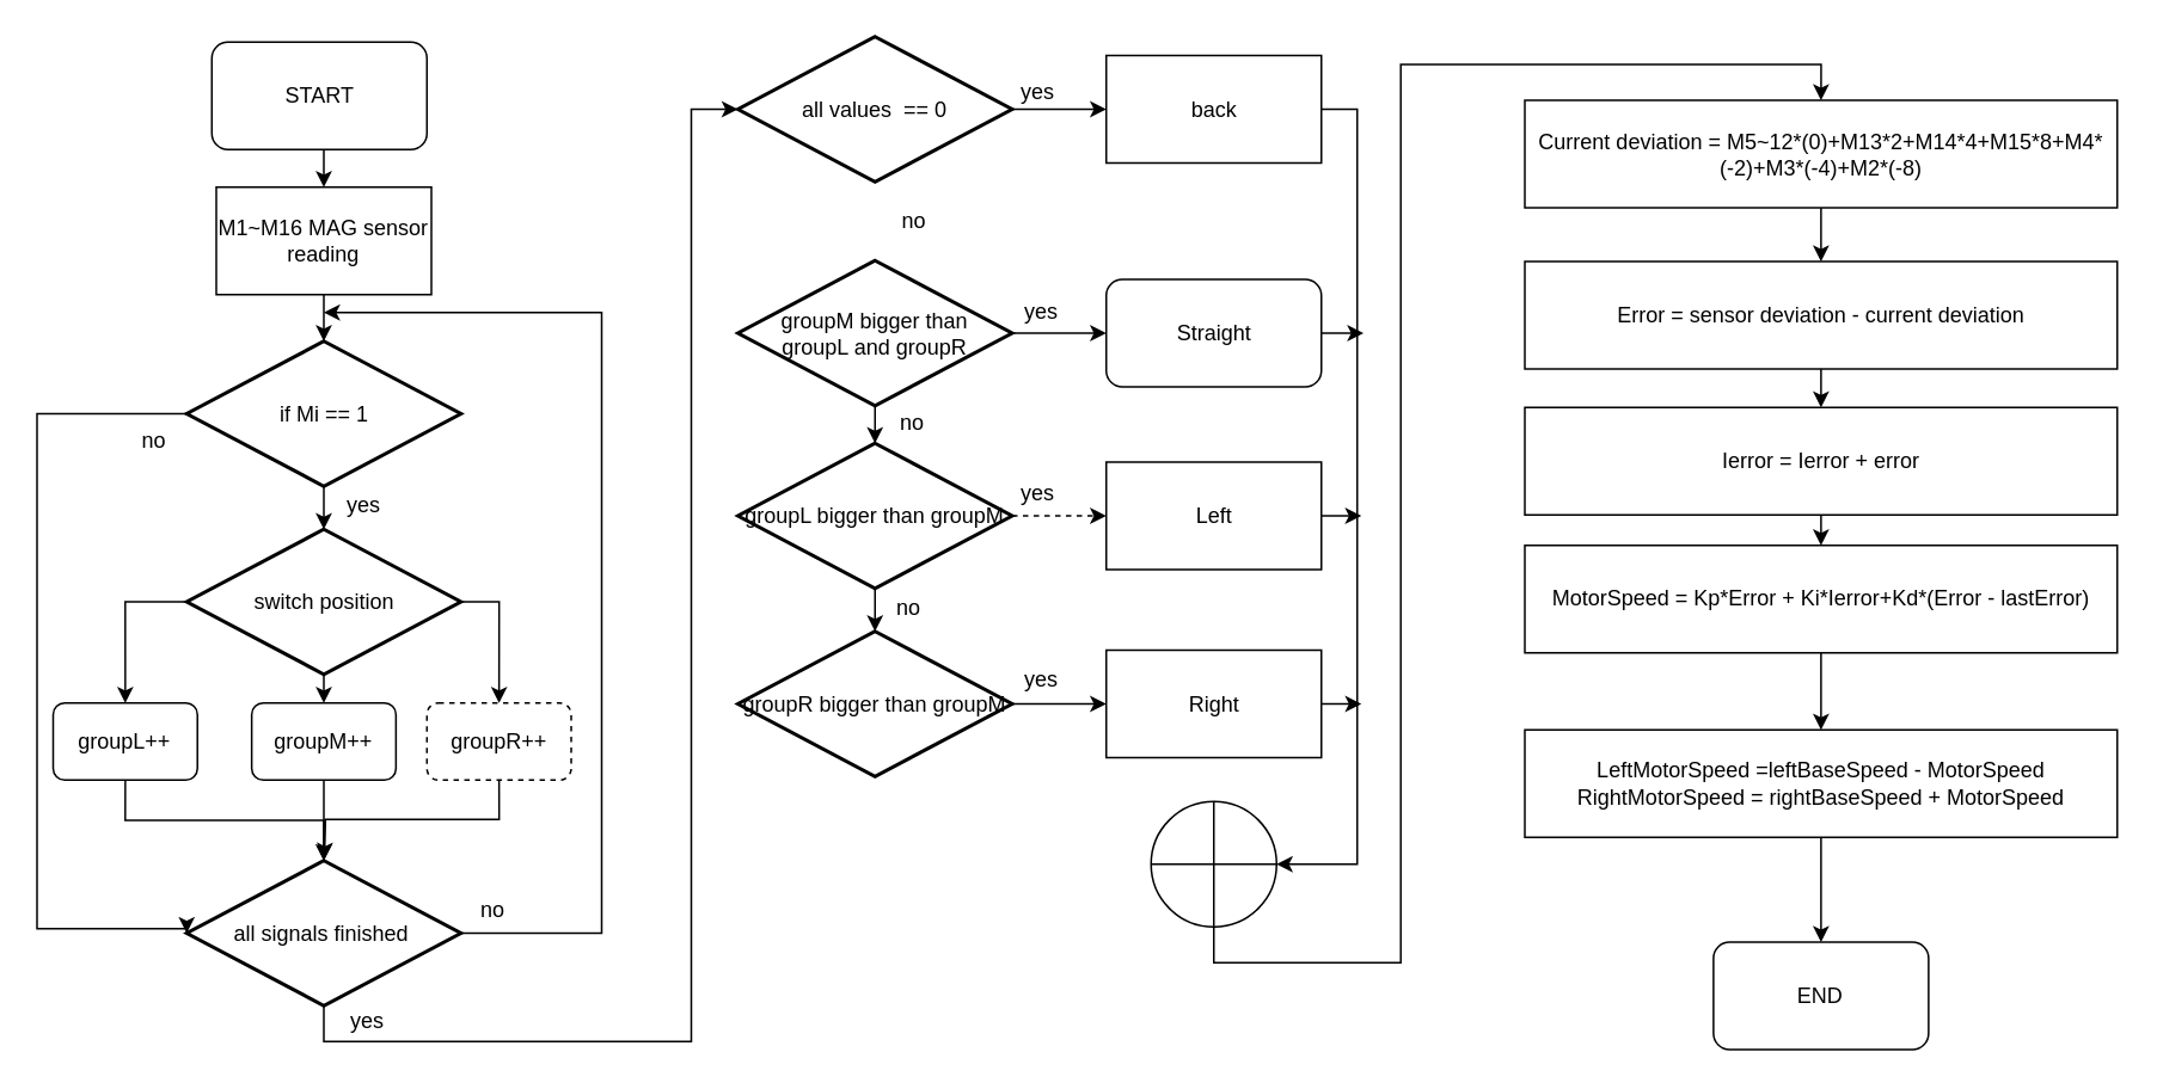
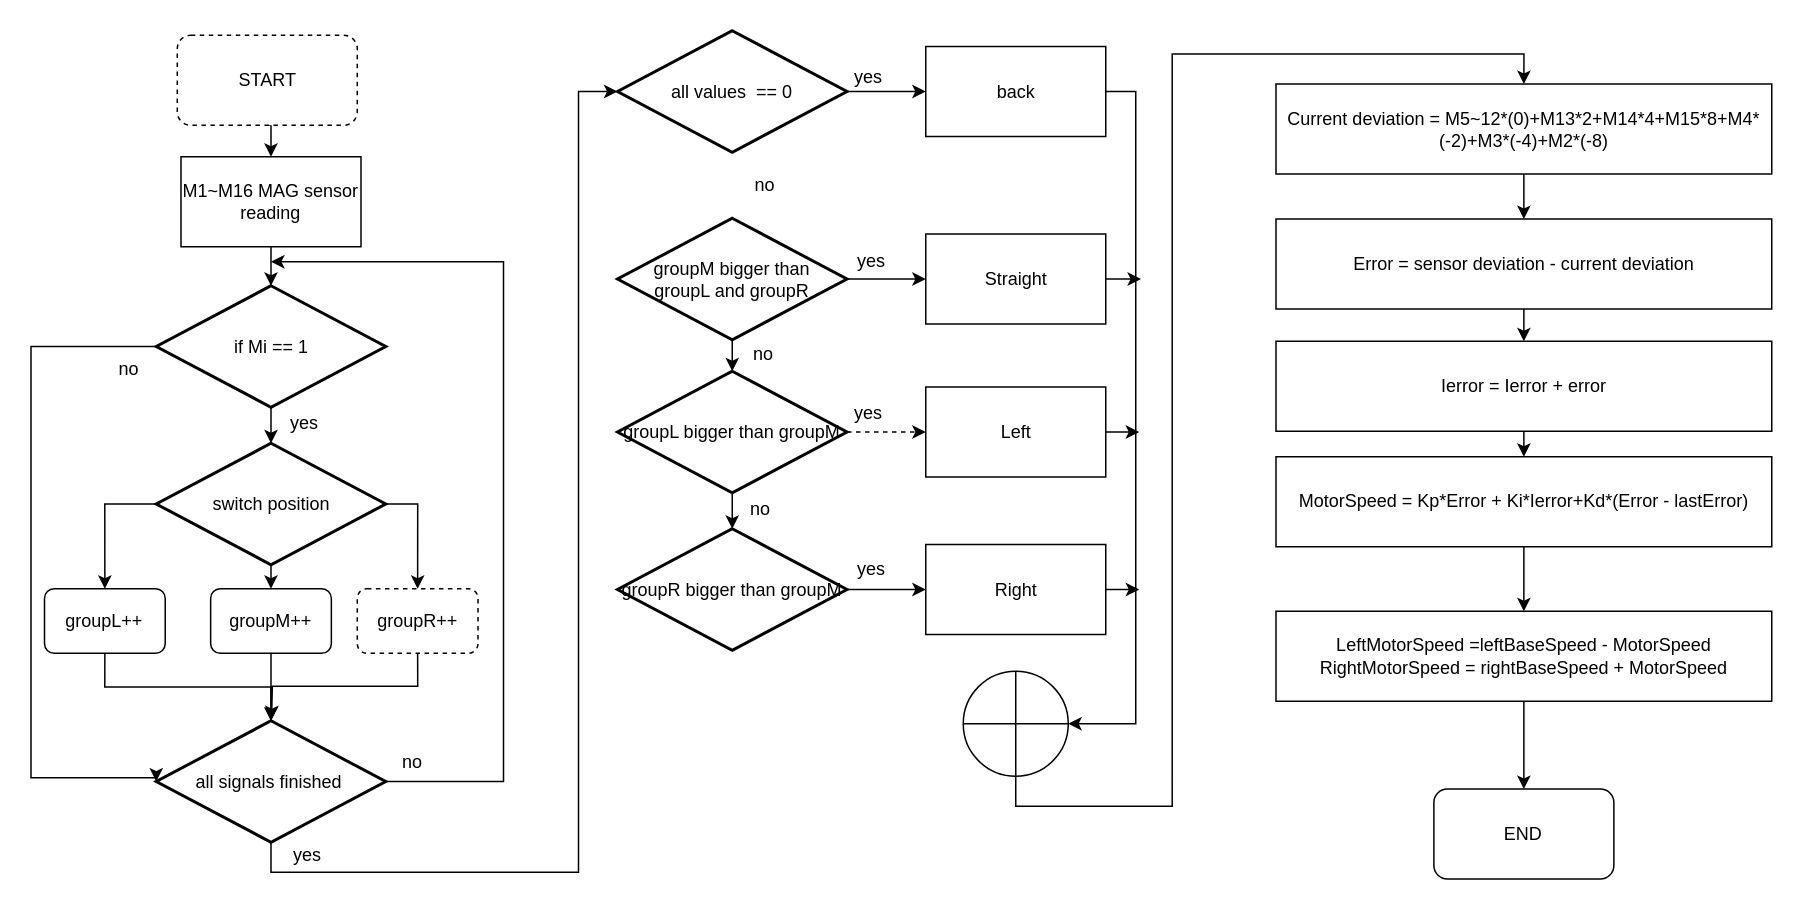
- <mxCell id="3" value="START" style="rounded=1;whiteSpace=wrap;html=1;" parent="1" vertex="1"><mxGeometry x="117.52" y="23" width="120" height="60" as="geometry" /></mxCell>
+ <mxCell id="3" value="START" style="rounded=1;whiteSpace=wrap;html=1;dashed=1;" parent="1" vertex="1"><mxGeometry x="117.52" y="23" width="120" height="60" as="geometry" /></mxCell>
- <mxCell id="36" value="Straight" style="whiteSpace=wrap;html=1;rounded=1;" parent="1" vertex="1"><mxGeometry x="616.5" y="155.5" width="120" height="60" as="geometry" /></mxCell>
+ <mxCell id="36" value="Straight" style="whiteSpace=wrap;html=1;" parent="1" vertex="1"><mxGeometry x="616.5" y="155.5" width="120" height="60" as="geometry" /></mxCell>
